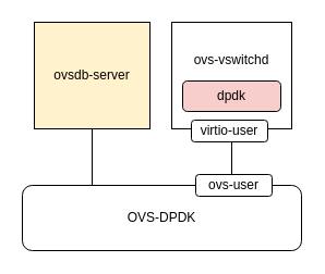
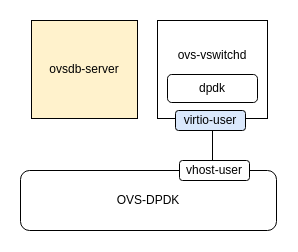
- <mxCell id="8" value="dpdk" style="rounded=1;whiteSpace=wrap;html=1;fillColor=#f8cecc;" vertex="1" parent="1"><mxGeometry x="167" y="74" width="90" height="28" as="geometry" /></mxCell>
+ <mxCell id="8" value="dpdk" style="rounded=1;whiteSpace=wrap;html=1;" vertex="1" parent="1"><mxGeometry x="167" y="74" width="90" height="28" as="geometry" /></mxCell>
- <mxCell id="9" value="virtio-user" style="rounded=1;whiteSpace=wrap;html=1;" vertex="1" parent="1"><mxGeometry x="175" y="110" width="70" height="20" as="geometry" /></mxCell>
+ <mxCell id="9" value="virtio-user" style="rounded=1;whiteSpace=wrap;html=1;fillColor=#dae8fc;" vertex="1" parent="1"><mxGeometry x="175" y="110" width="70" height="20" as="geometry" /></mxCell>
- <mxCell id="3" style="edgeStyle=orthogonalEdgeStyle;rounded=0;orthogonalLoop=1;jettySize=auto;html=1;exitX=0.5;exitY=1;exitDx=0;exitDy=0;entryX=0.25;entryY=0;entryDx=0;entryDy=0;endArrow=none;endFill=0;" edge="1" parent="1" source="4" target="2"><mxGeometry relative="1" as="geometry" /></mxCell>
- <mxCell id="10" value="ovs-user" style="rounded=1;whiteSpace=wrap;html=1;" vertex="1" parent="1"><mxGeometry x="179" y="160" width="70" height="20" as="geometry" /></mxCell>
+ <mxCell id="10" value="vhost-user" style="rounded=1;whiteSpace=wrap;html=1;" vertex="1" parent="1"><mxGeometry x="179" y="160" width="70" height="20" as="geometry" /></mxCell>
